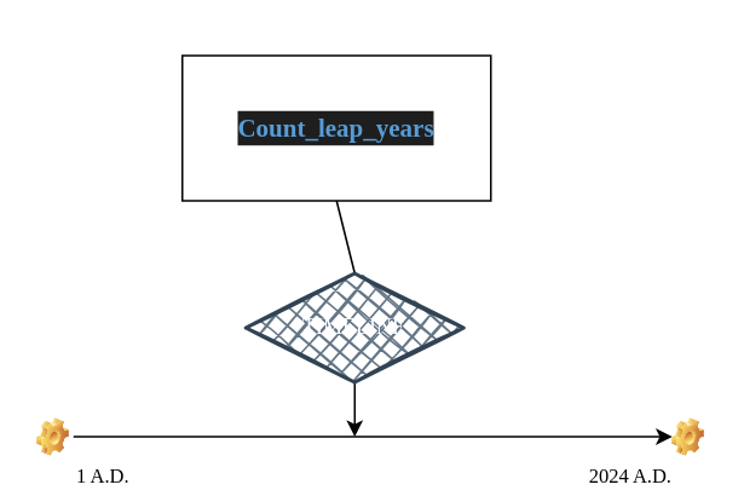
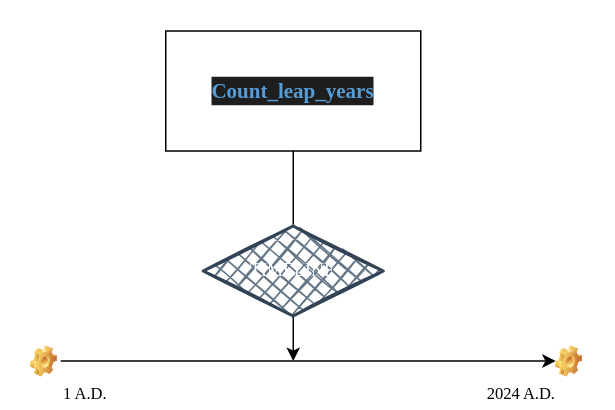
- <mxCell id="2" value="&lt;h1 style=&quot;color: rgb(212, 212, 212); background-color: rgb(30, 30, 30); font-size: 14px; line-height: 19px;&quot;&gt;&lt;span style=&quot;color: rgb(86, 156, 214); font-weight: bold;&quot;&gt;&lt;font face=&quot;Georgia&quot;&gt;Count_leap_years&lt;/font&gt;&lt;/span&gt;&lt;/h1&gt;" style="rounded=0;whiteSpace=wrap;html=1;" vertex="1" parent="1"><mxGeometry x="100" y="30" width="170" height="80" as="geometry" /></mxCell>
+ <mxCell id="2" value="&lt;h1 style=&quot;color: rgb(212, 212, 212); background-color: rgb(30, 30, 30); font-size: 14px; line-height: 19px;&quot;&gt;&lt;span style=&quot;color: rgb(86, 156, 214); font-weight: bold;&quot;&gt;&lt;font face=&quot;Georgia&quot;&gt;Count_leap_years&lt;/font&gt;&lt;/span&gt;&lt;/h1&gt;" style="rounded=0;whiteSpace=wrap;html=1;" vertex="1" parent="1"><mxGeometry x="110" y="20" width="170" height="80" as="geometry" /></mxCell>
